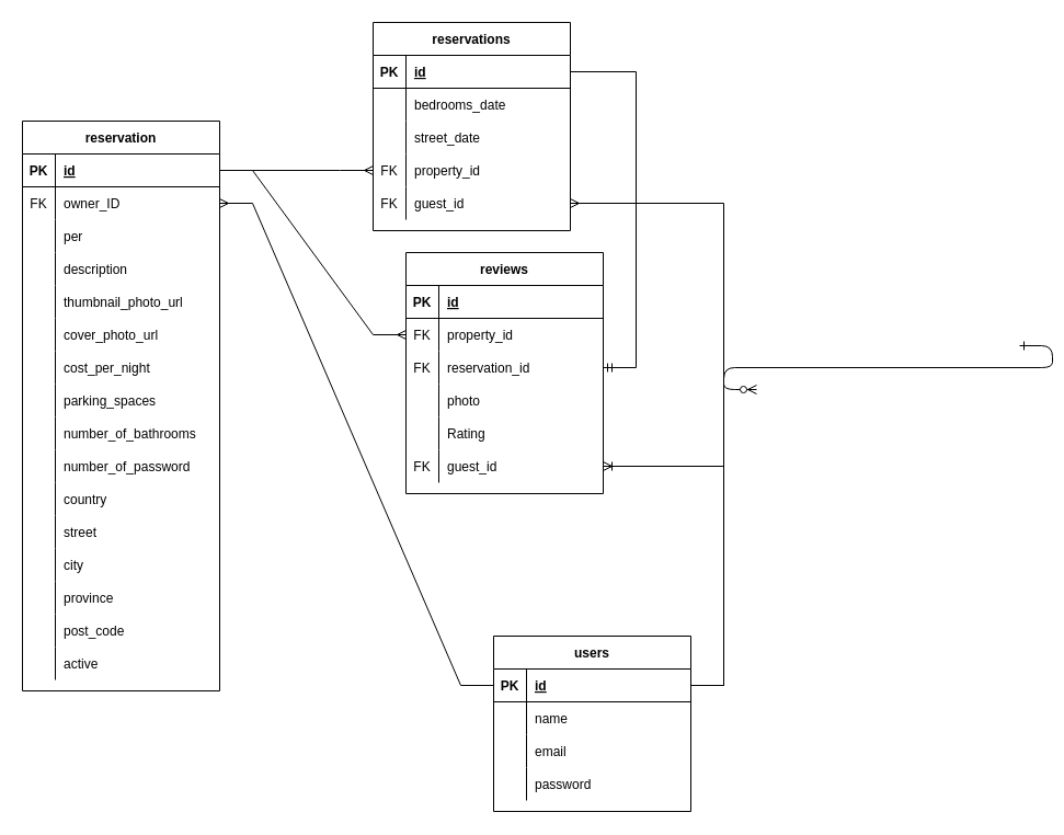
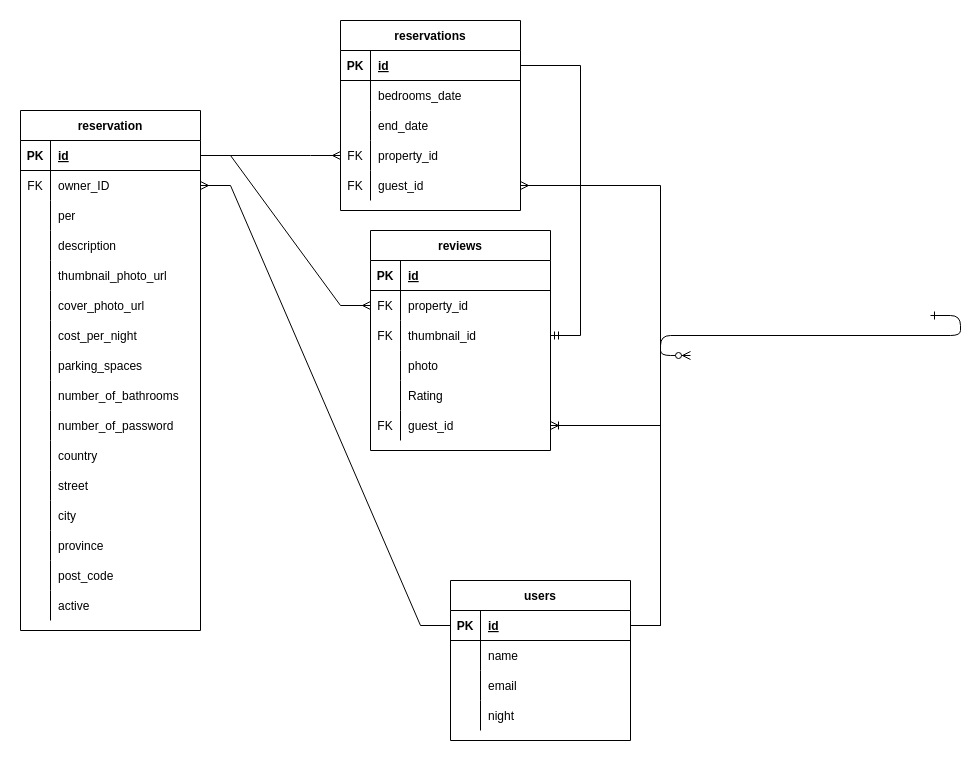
- <mxCell id="76" value="street_date" style="shape=partialRectangle;connectable=0;fillColor=none;top=0;left=0;bottom=0;right=0;align=left;spacingLeft=6;overflow=hidden;" vertex="1" parent="74"><mxGeometry x="30" width="150" height="30" as="geometry"><mxRectangle width="150" height="30" as="alternateBounds" /></mxGeometry></mxCell>
+ <mxCell id="76" value="end_date" style="shape=partialRectangle;connectable=0;fillColor=none;top=0;left=0;bottom=0;right=0;align=left;spacingLeft=6;overflow=hidden;" vertex="1" parent="74"><mxGeometry x="30" width="150" height="30" as="geometry"><mxRectangle width="150" height="30" as="alternateBounds" /></mxGeometry></mxCell>
- <mxCell id="93" value="reservation_id" style="shape=partialRectangle;connectable=0;fillColor=none;top=0;left=0;bottom=0;right=0;align=left;spacingLeft=6;overflow=hidden;" vertex="1" parent="91"><mxGeometry x="30" width="150" height="30" as="geometry"><mxRectangle width="150" height="30" as="alternateBounds" /></mxGeometry></mxCell>
+ <mxCell id="93" value="thumbnail_id" style="shape=partialRectangle;connectable=0;fillColor=none;top=0;left=0;bottom=0;right=0;align=left;spacingLeft=6;overflow=hidden;" vertex="1" parent="91"><mxGeometry x="30" width="150" height="30" as="geometry"><mxRectangle width="150" height="30" as="alternateBounds" /></mxGeometry></mxCell>
- <mxCell id="15" value="password" style="shape=partialRectangle;connectable=0;fillColor=none;top=0;left=0;bottom=0;right=0;align=left;spacingLeft=6;overflow=hidden;" vertex="1" parent="13"><mxGeometry x="30" width="150" height="30" as="geometry"><mxRectangle width="150" height="30" as="alternateBounds" /></mxGeometry></mxCell>
+ <mxCell id="15" value="night" style="shape=partialRectangle;connectable=0;fillColor=none;top=0;left=0;bottom=0;right=0;align=left;spacingLeft=6;overflow=hidden;" vertex="1" parent="13"><mxGeometry x="30" width="150" height="30" as="geometry"><mxRectangle width="150" height="30" as="alternateBounds" /></mxGeometry></mxCell>
